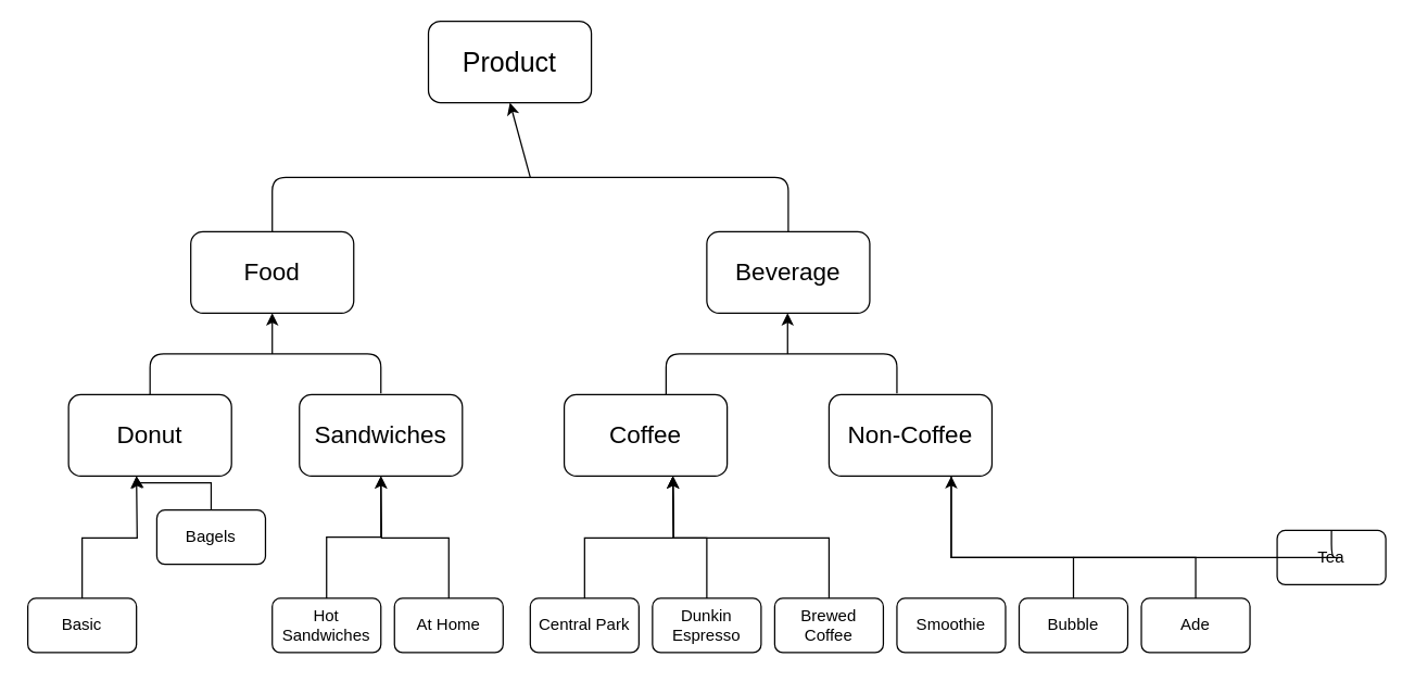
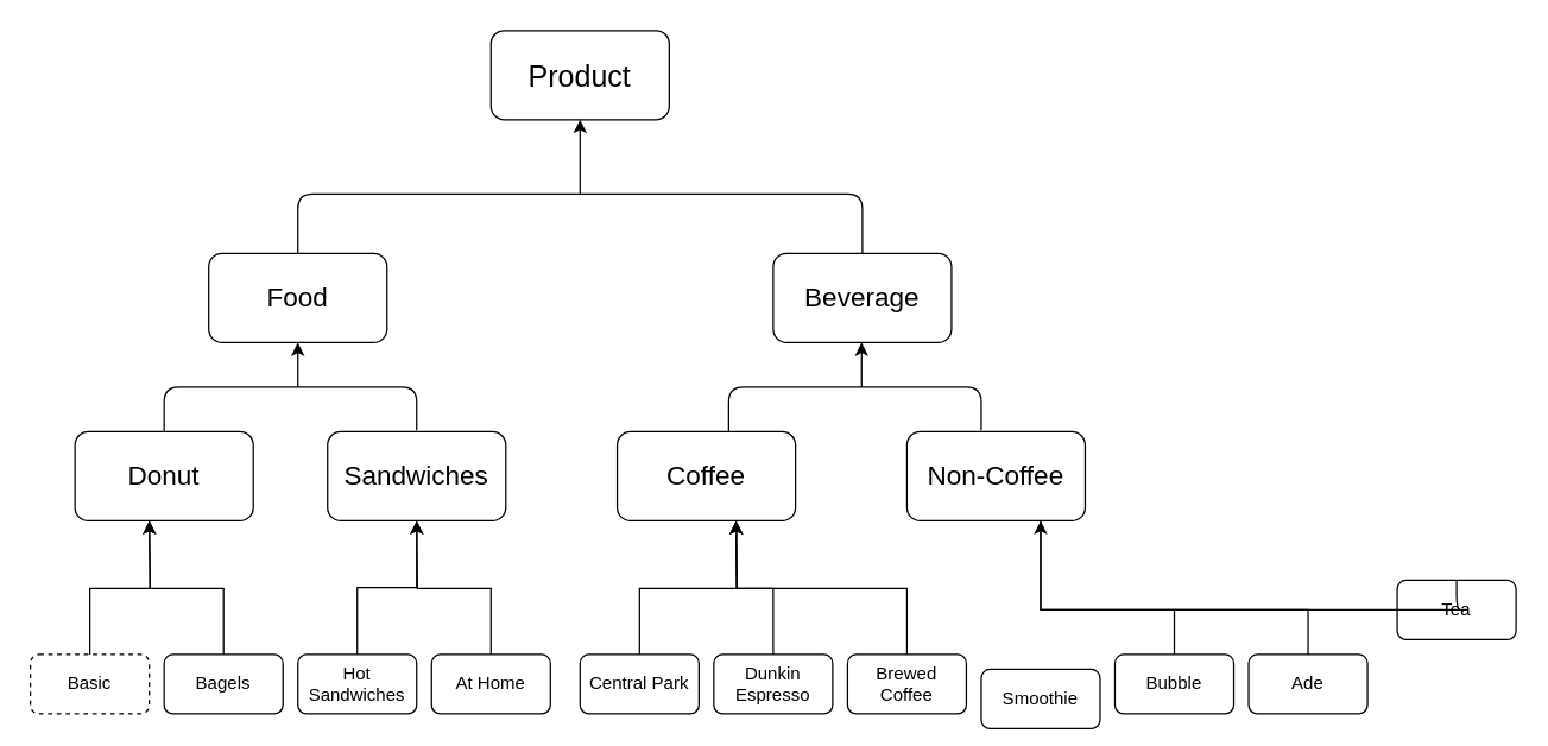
- <mxCell id="2" value="&lt;font style=&quot;font-size: 20px&quot;&gt;Product&lt;/font&gt;" style="rounded=1;whiteSpace=wrap;html=1;" vertex="1" parent="1"><mxGeometry x="315" y="15" width="120" height="60" as="geometry" /></mxCell>
+ <mxCell id="2" value="&lt;font style=&quot;font-size: 20px&quot;&gt;Product&lt;/font&gt;" style="rounded=1;whiteSpace=wrap;html=1;" vertex="1" parent="1"><mxGeometry x="330" y="20" width="120" height="60" as="geometry" /></mxCell>
- <mxCell id="35" value="Bagels" style="rounded=1;whiteSpace=wrap;html=1;" vertex="1" parent="1"><mxGeometry x="115" y="375" width="80" height="40" as="geometry" /></mxCell>
+ <mxCell id="35" value="Bagels" style="rounded=1;whiteSpace=wrap;html=1;" vertex="1" parent="1"><mxGeometry x="110" y="440" width="80" height="40" as="geometry" /></mxCell>
- <mxCell id="33" value="Basic" style="rounded=1;whiteSpace=wrap;html=1;" vertex="1" parent="1"><mxGeometry x="20" y="440" width="80" height="40" as="geometry" /></mxCell>
+ <mxCell id="33" value="Basic" style="rounded=1;whiteSpace=wrap;html=1;dashed=1;" vertex="1" parent="1"><mxGeometry x="20" y="440" width="80" height="40" as="geometry" /></mxCell>
- <mxCell id="15" value="Smoothie" style="rounded=1;whiteSpace=wrap;html=1;" vertex="1" parent="1"><mxGeometry x="660" y="440" width="80" height="40" as="geometry" /></mxCell>
+ <mxCell id="15" value="Smoothie" style="rounded=1;whiteSpace=wrap;html=1;" vertex="1" parent="1"><mxGeometry x="660" y="450" width="80" height="40" as="geometry" /></mxCell>
